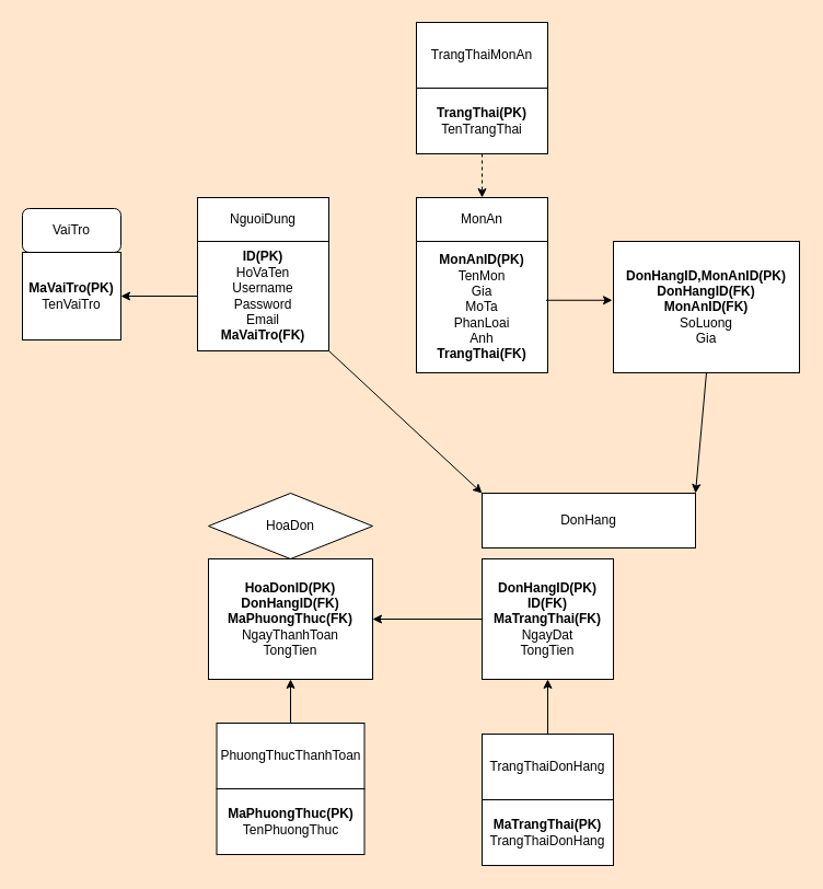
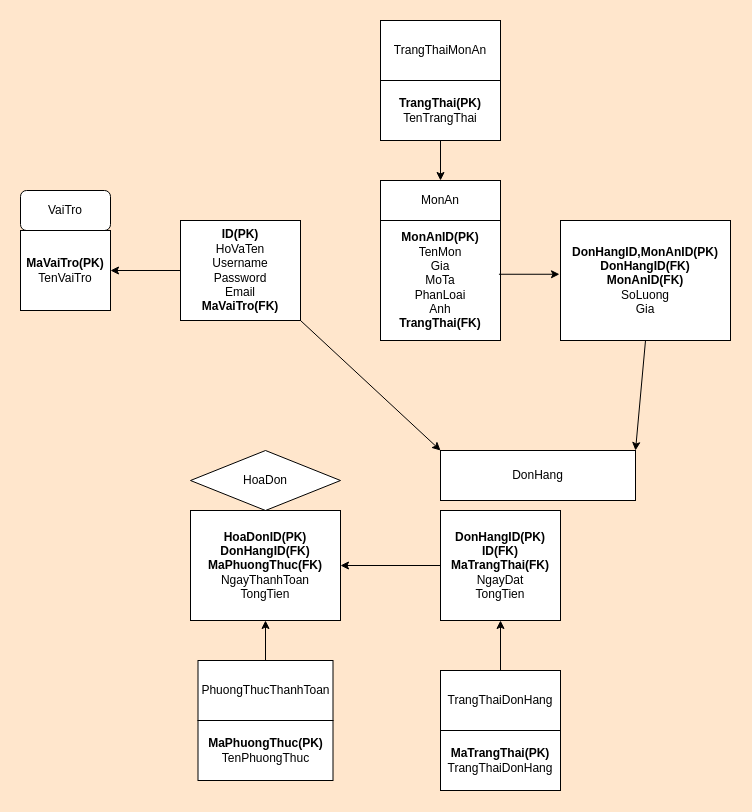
- <mxCell id="26" value="" style="endArrow=classic;html=1;rounded=0;exitX=0.5;exitY=1;exitDx=0;exitDy=0;entryX=0.5;entryY=0;entryDx=0;entryDy=0;dashed=1;" edge="1" parent="1" source="10" target="12"><mxGeometry width="50" height="50" relative="1" as="geometry"><mxPoint x="520" y="200" as="sourcePoint" /><mxPoint x="570" y="150" as="targetPoint" /></mxGeometry></mxCell>
+ <mxCell id="26" value="" style="endArrow=classic;html=1;rounded=0;exitX=0.5;exitY=1;exitDx=0;exitDy=0;entryX=0.5;entryY=0;entryDx=0;entryDy=0;" edge="1" parent="1" source="10" target="12"><mxGeometry width="50" height="50" relative="1" as="geometry"><mxPoint x="520" y="200" as="sourcePoint" /><mxPoint x="570" y="150" as="targetPoint" /></mxGeometry></mxCell>
- <mxCell id="6" value="NguoiDung" style="rounded=0;whiteSpace=wrap;html=1;" vertex="1" parent="5"><mxGeometry width="120" height="40" as="geometry" /></mxCell>
